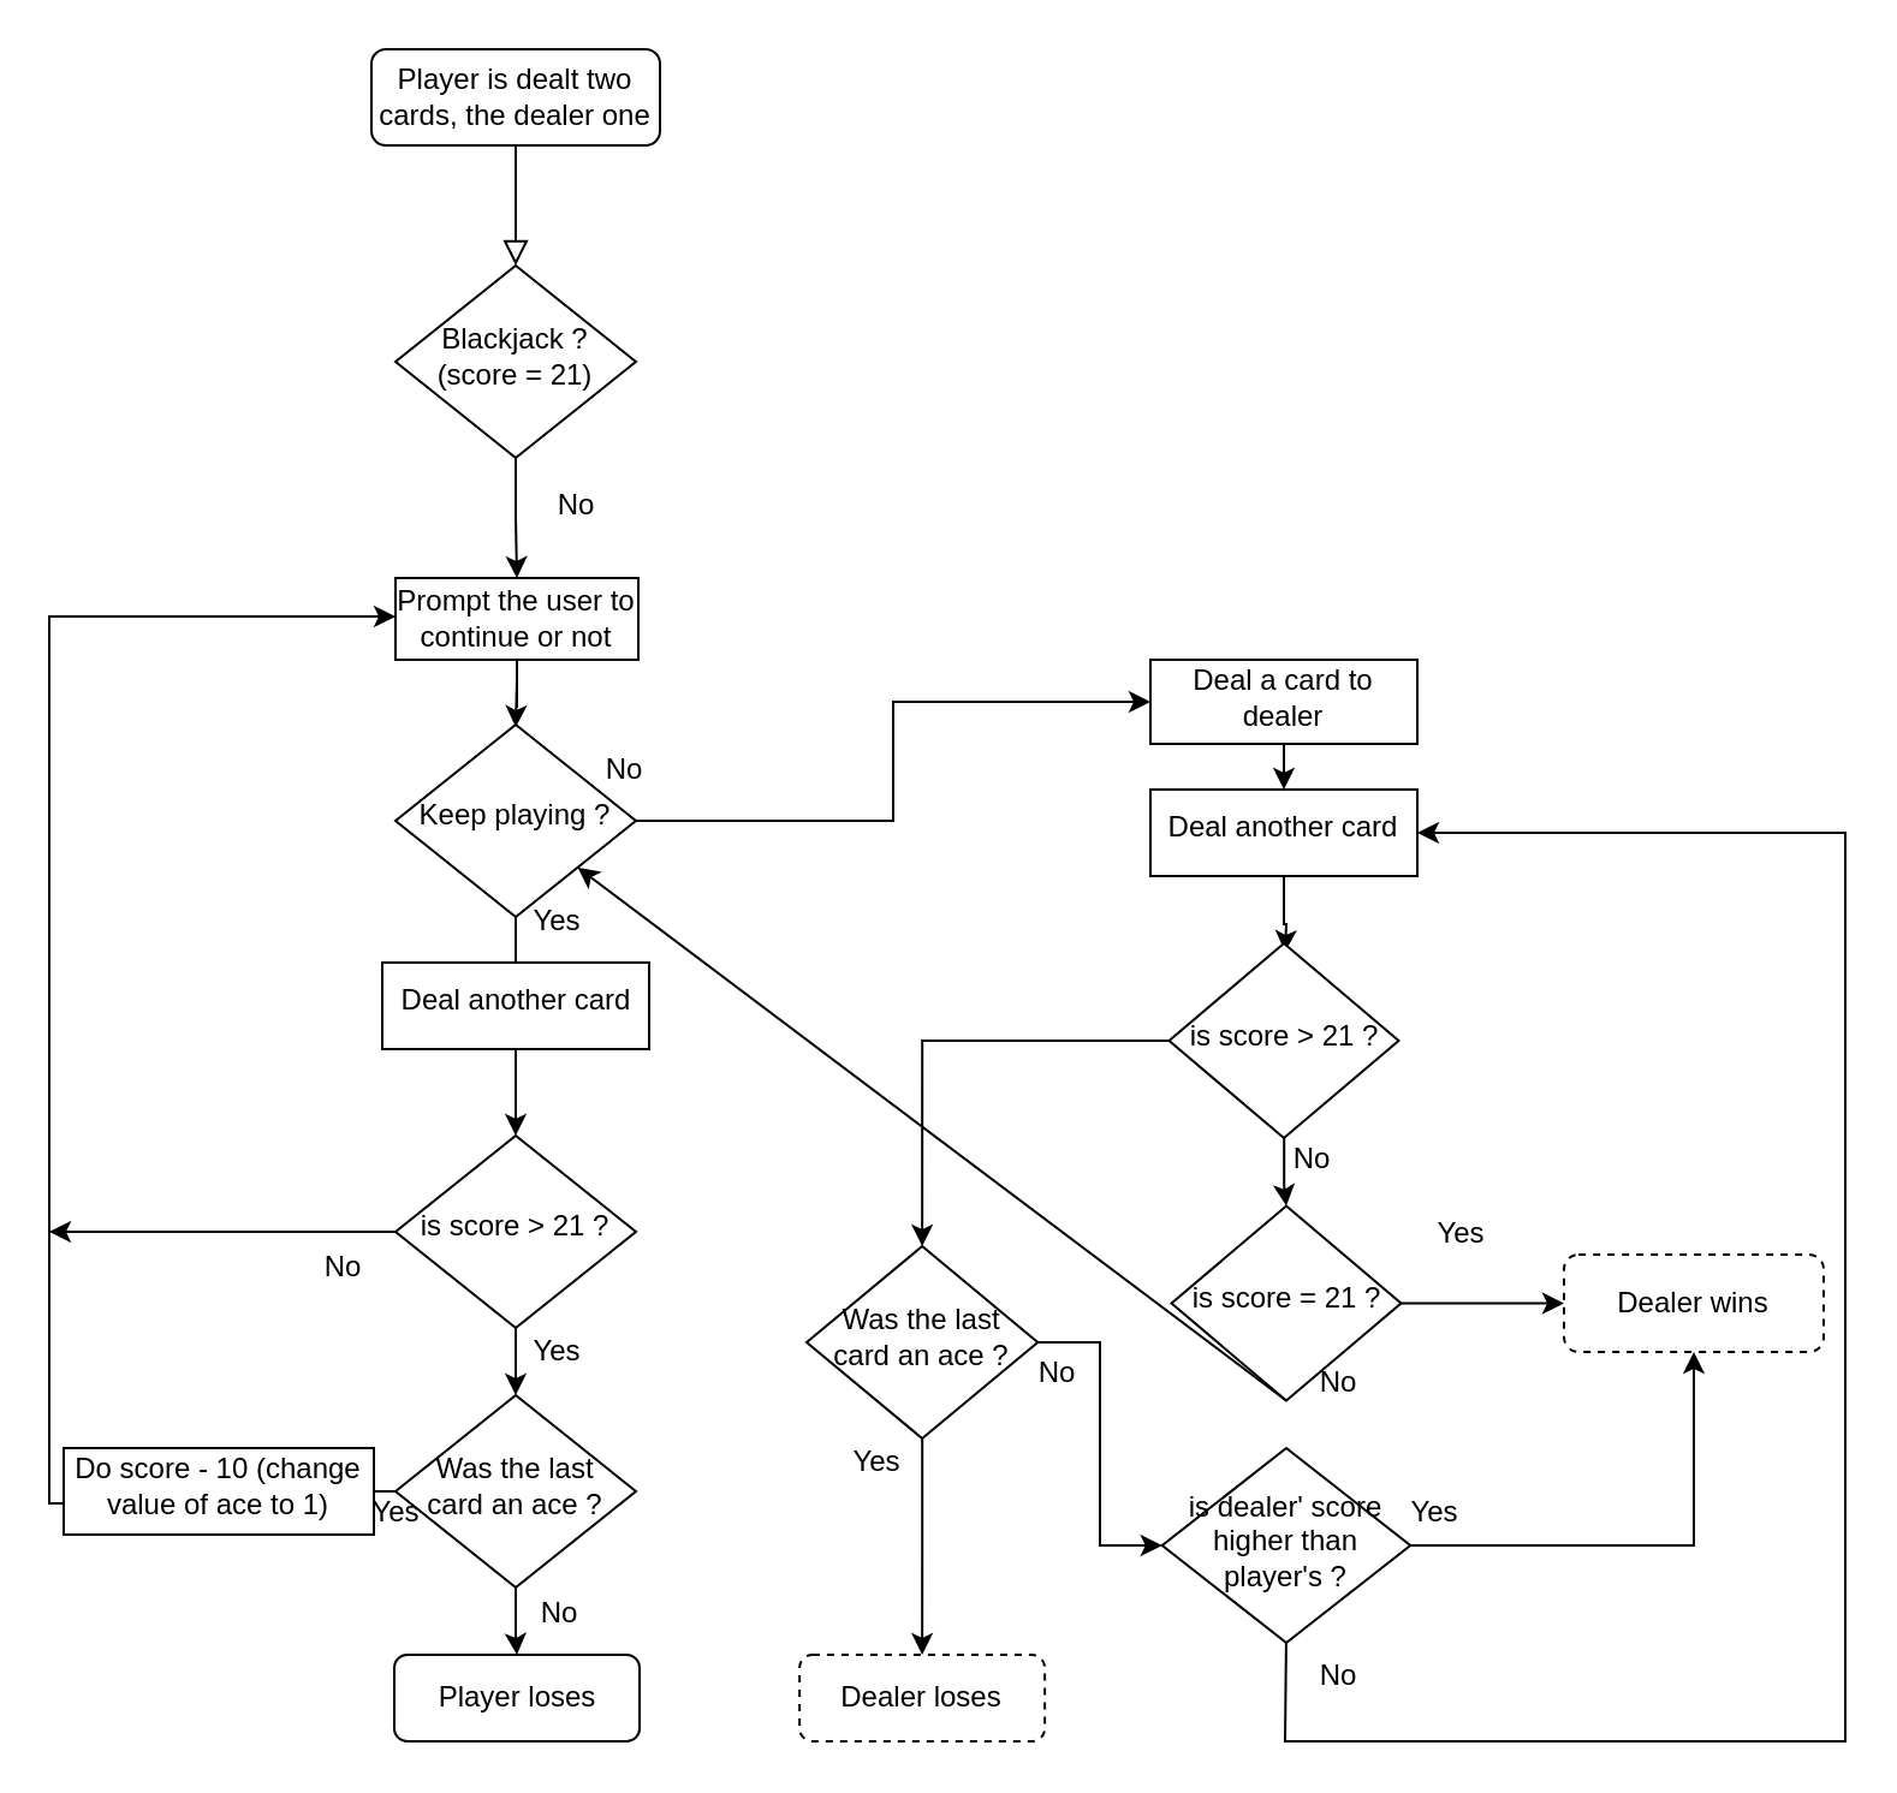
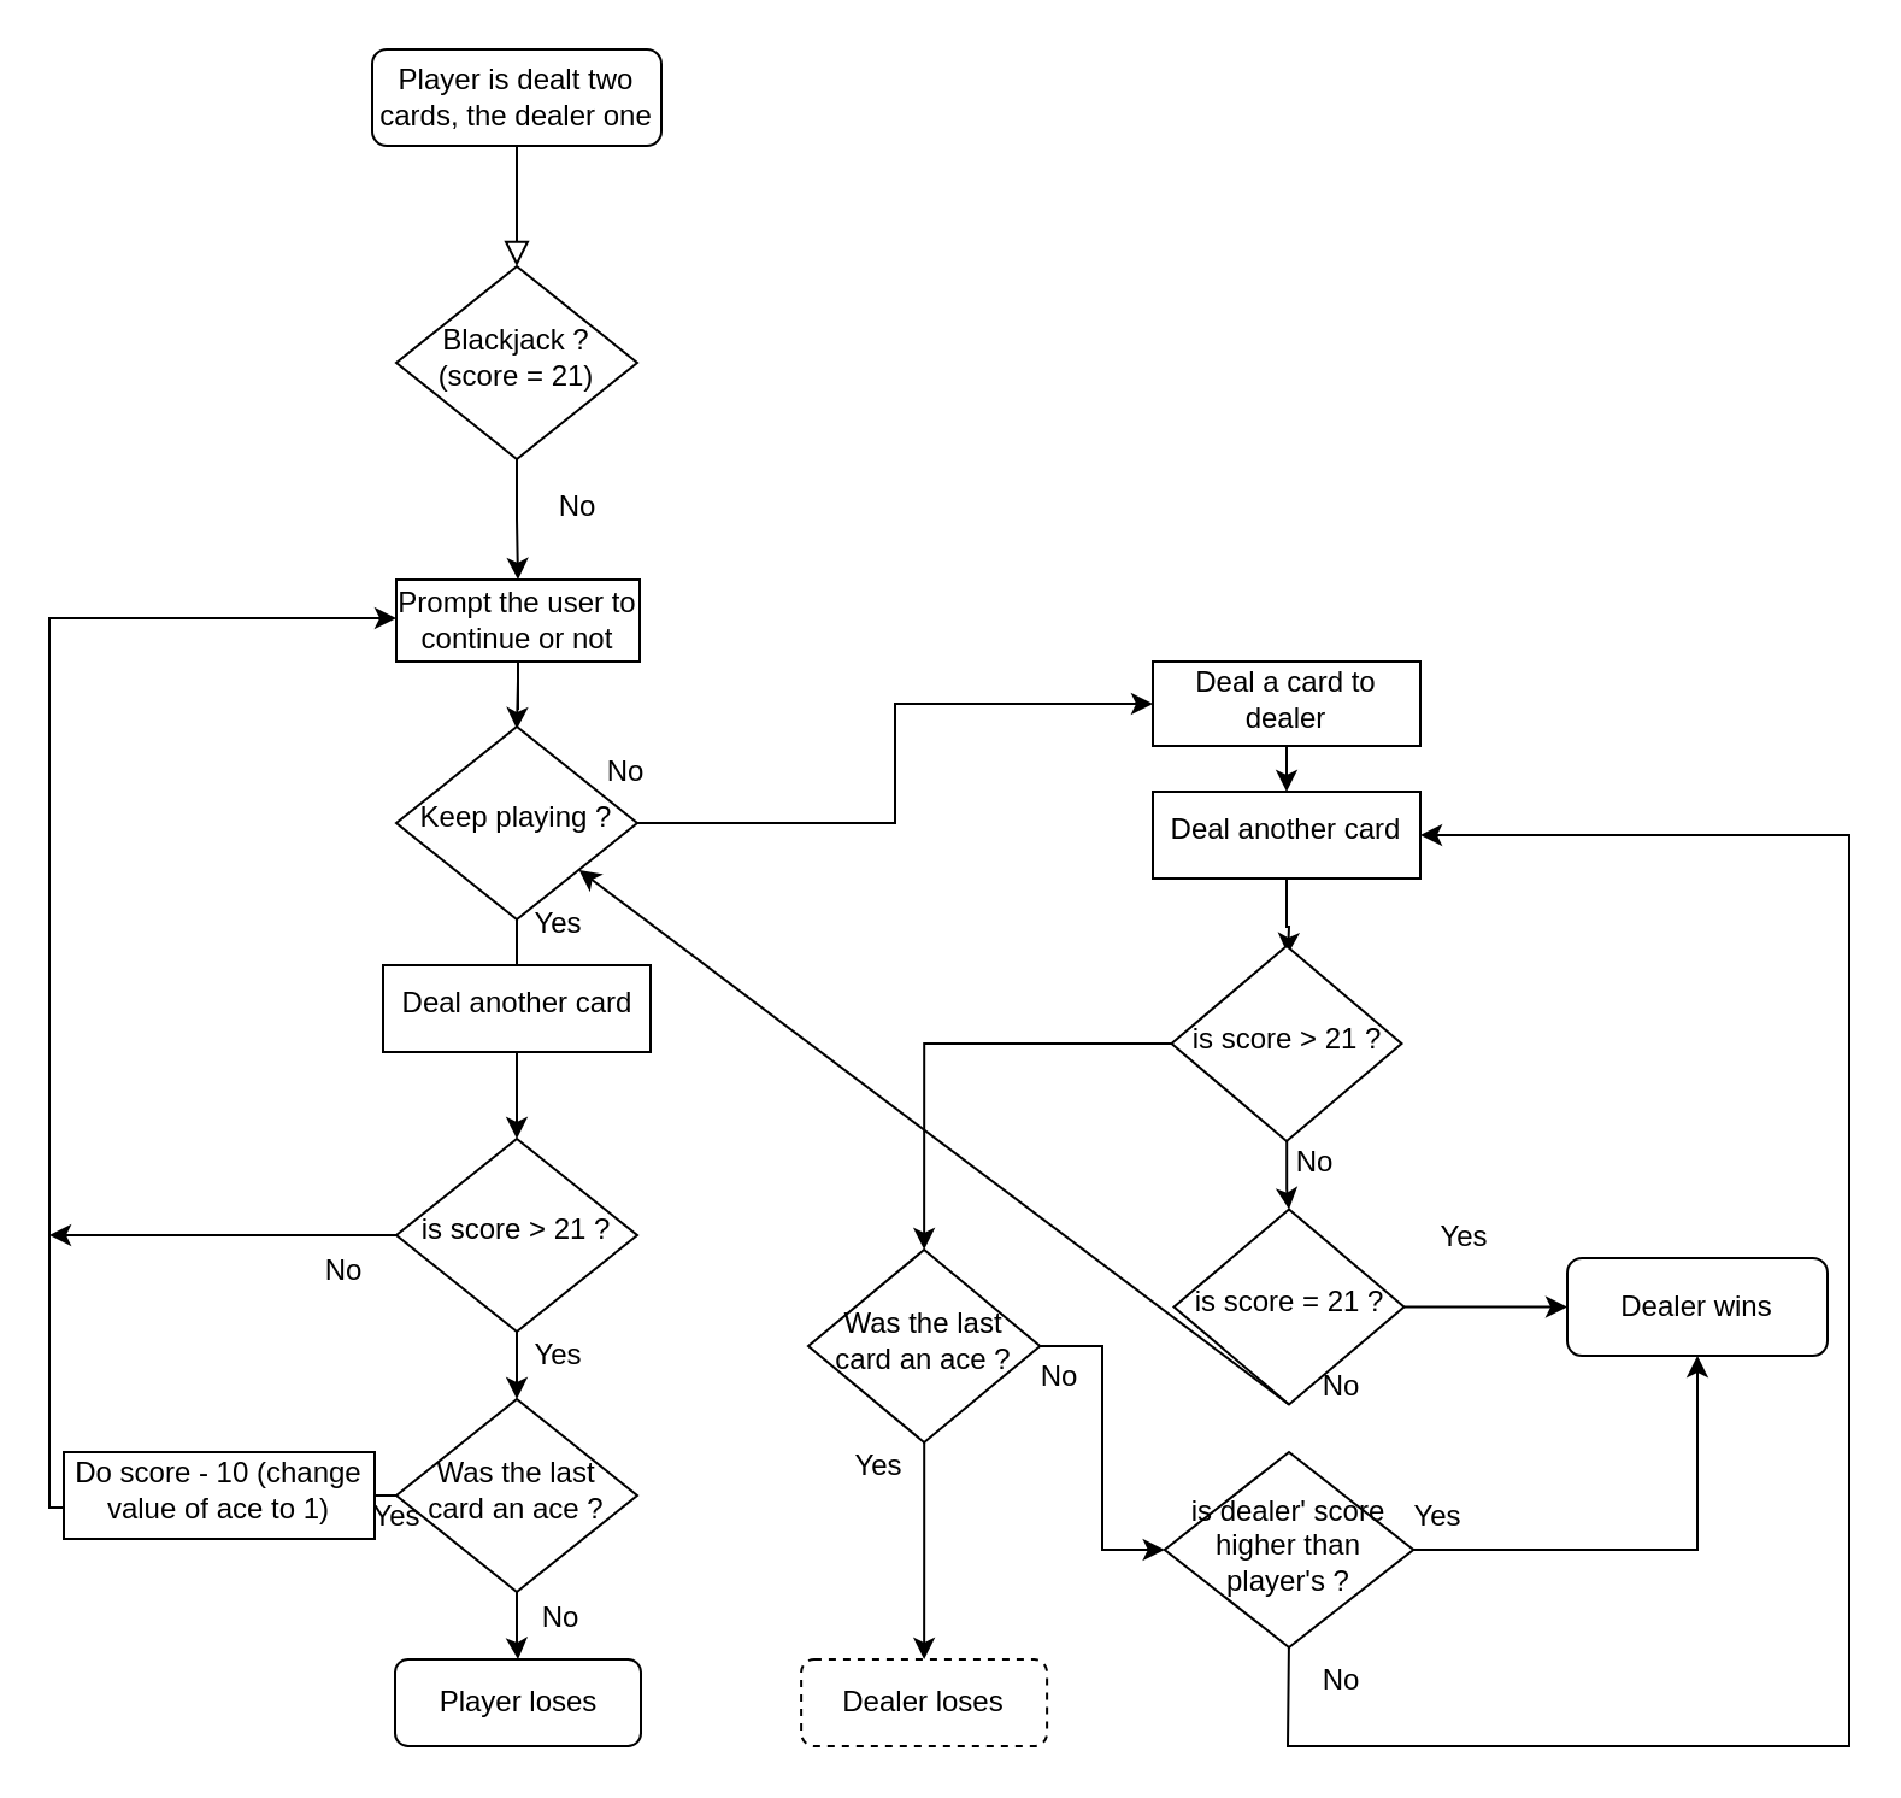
- <mxCell id="40" value="Dealer wins" style="rounded=1;whiteSpace=wrap;html=1;dashed=1;" parent="1" vertex="1"><mxGeometry x="650" y="521.5" width="108" height="40.5" as="geometry" /></mxCell>
+ <mxCell id="40" value="Dealer wins" style="rounded=1;whiteSpace=wrap;html=1;" parent="1" vertex="1"><mxGeometry x="650" y="521.5" width="108" height="40.5" as="geometry" /></mxCell>
